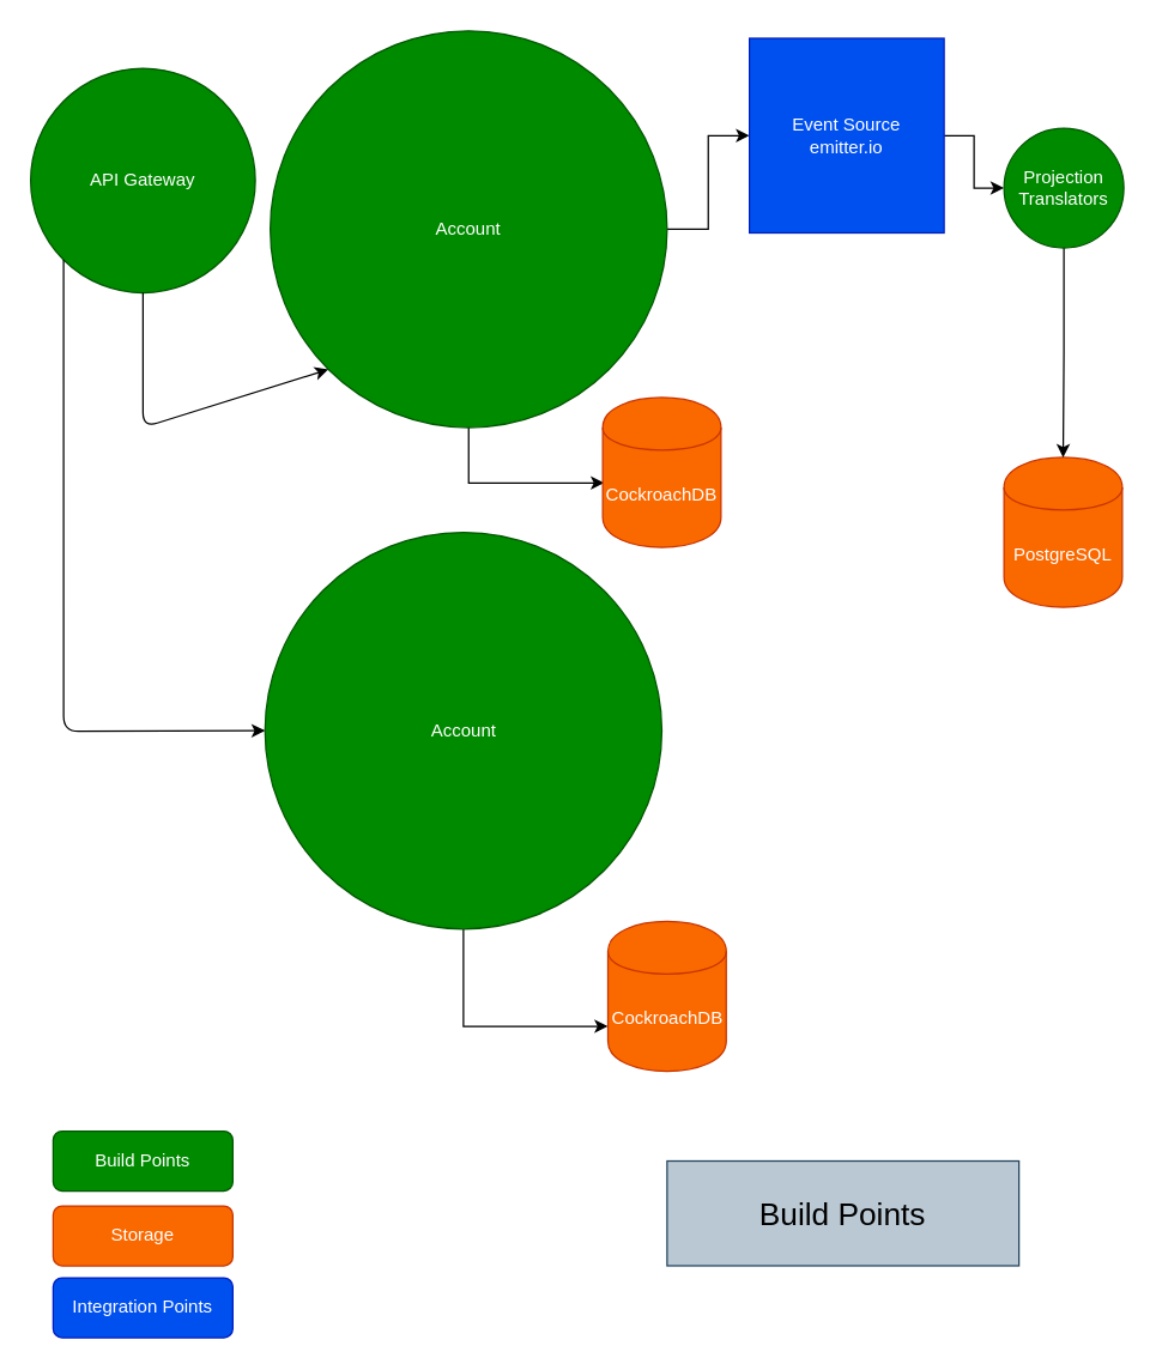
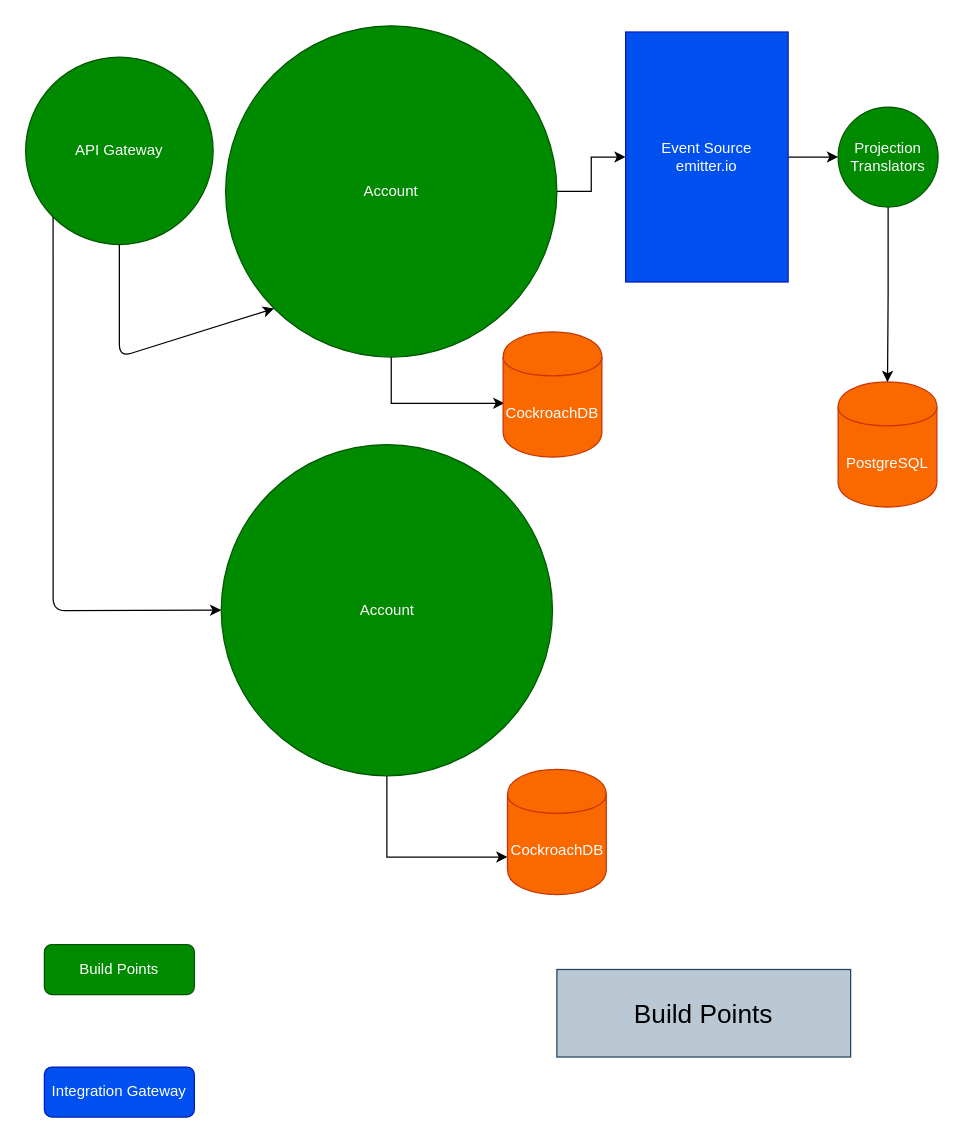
- <mxCell id="7" value="&lt;div&gt;Event Source&lt;/div&gt;&lt;div&gt;emitter.io&lt;br&gt;&lt;/div&gt;" style="whiteSpace=wrap;html=1;aspect=fixed;fillColor=#0050ef;strokeColor=#001DBC;fontColor=#ffffff;" vertex="1" parent="1"><mxGeometry x="500" y="25" width="130" height="130" as="geometry" /></mxCell>
+ <mxCell id="7" value="&lt;div&gt;Event Source&lt;/div&gt;&lt;div&gt;emitter.io&lt;br&gt;&lt;/div&gt;" style="whiteSpace=wrap;html=1;aspect=fixed;fillColor=#0050ef;strokeColor=#001DBC;fontColor=#ffffff;" vertex="1" parent="1"><mxGeometry x="500" y="25" width="130" height="200" as="geometry" /></mxCell>
- <mxCell id="18" value="Storage" style="rounded=1;whiteSpace=wrap;html=1;fillColor=#fa6800;strokeColor=#C73500;fontColor=#ffffff;" vertex="1" parent="1"><mxGeometry x="35" y="805" width="120" height="40" as="geometry" /></mxCell>
- <mxCell id="19" value="Integration Points" style="rounded=1;whiteSpace=wrap;html=1;fillColor=#0050ef;strokeColor=#001DBC;fontColor=#ffffff;" vertex="1" parent="1"><mxGeometry x="35" y="853" width="120" height="40" as="geometry" /></mxCell>
+ <mxCell id="19" value="Integration Gateway" style="rounded=1;whiteSpace=wrap;html=1;fillColor=#0050ef;strokeColor=#001DBC;fontColor=#ffffff;" vertex="1" parent="1"><mxGeometry x="35" y="853" width="120" height="40" as="geometry" /></mxCell>
